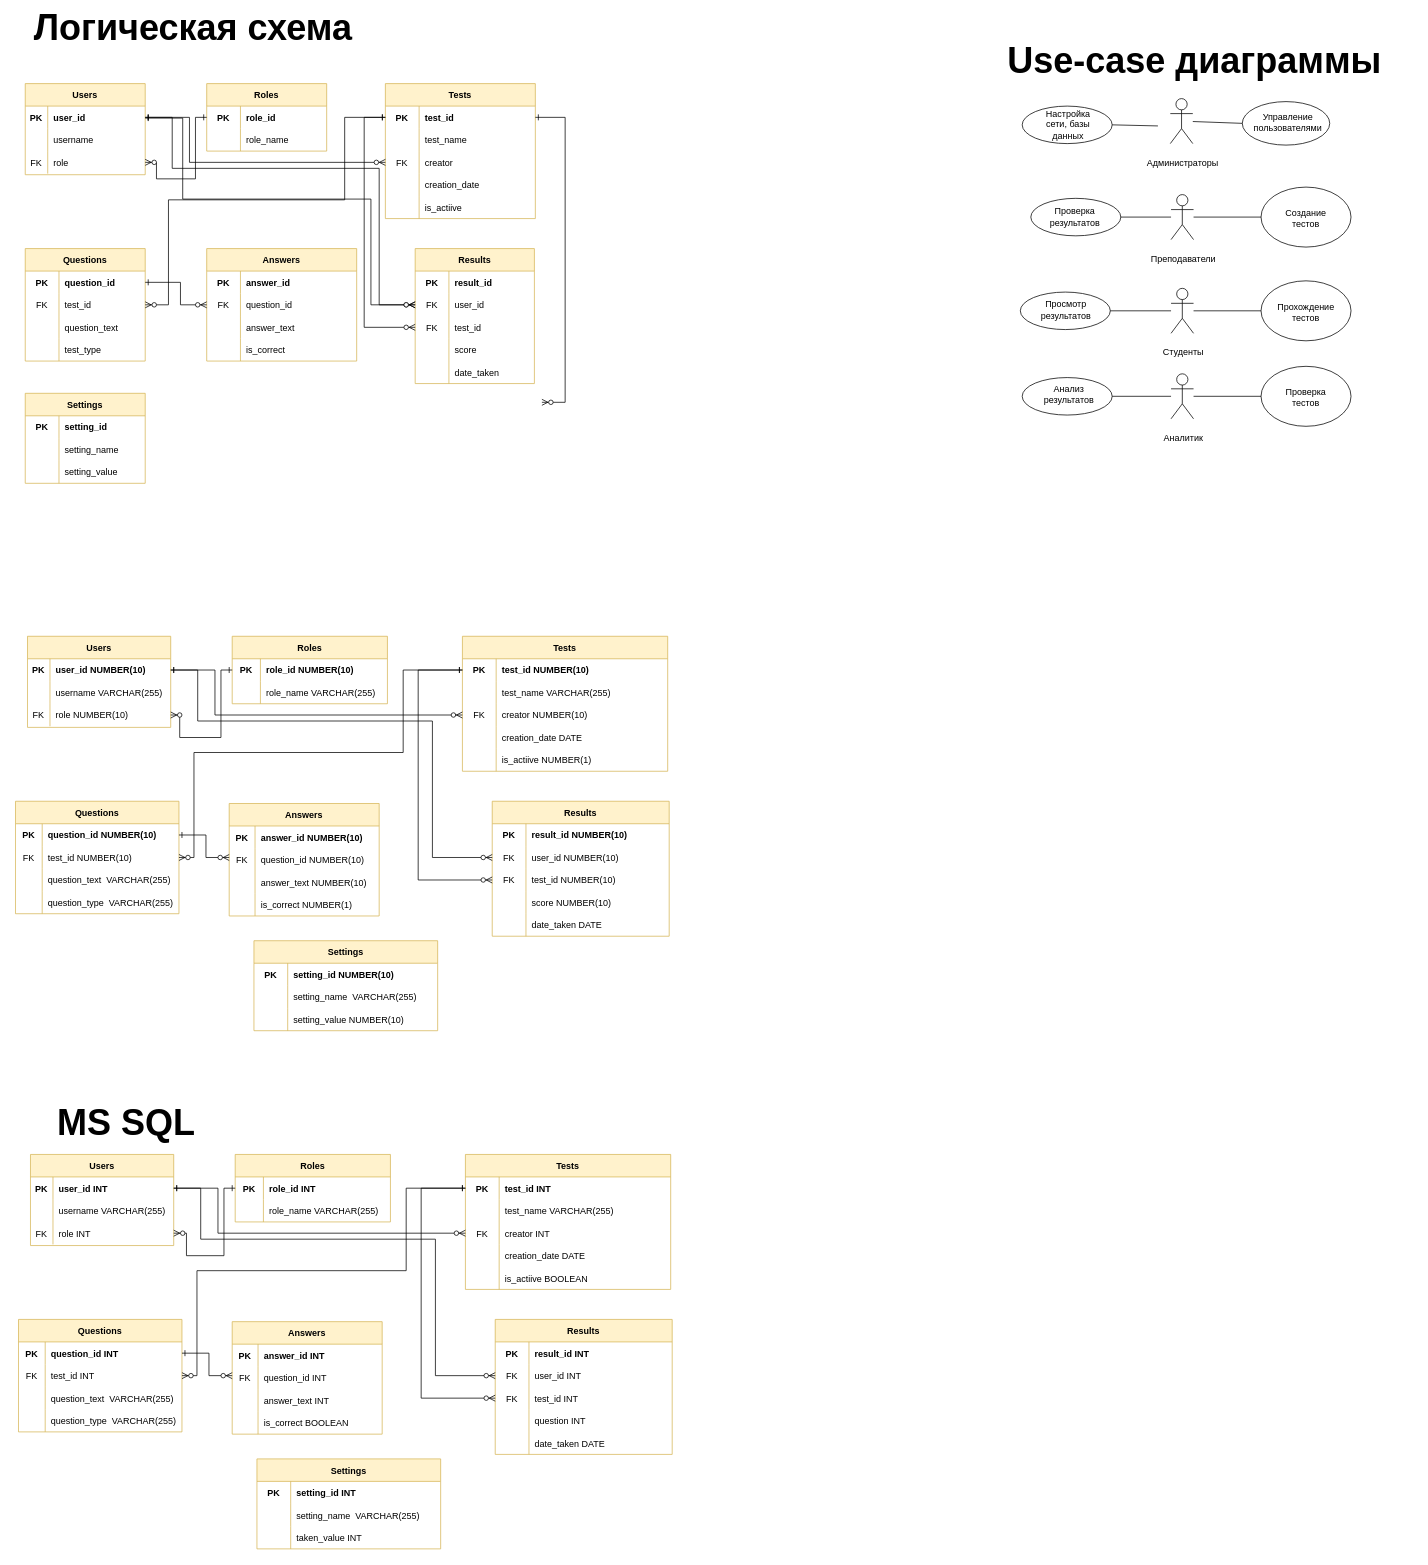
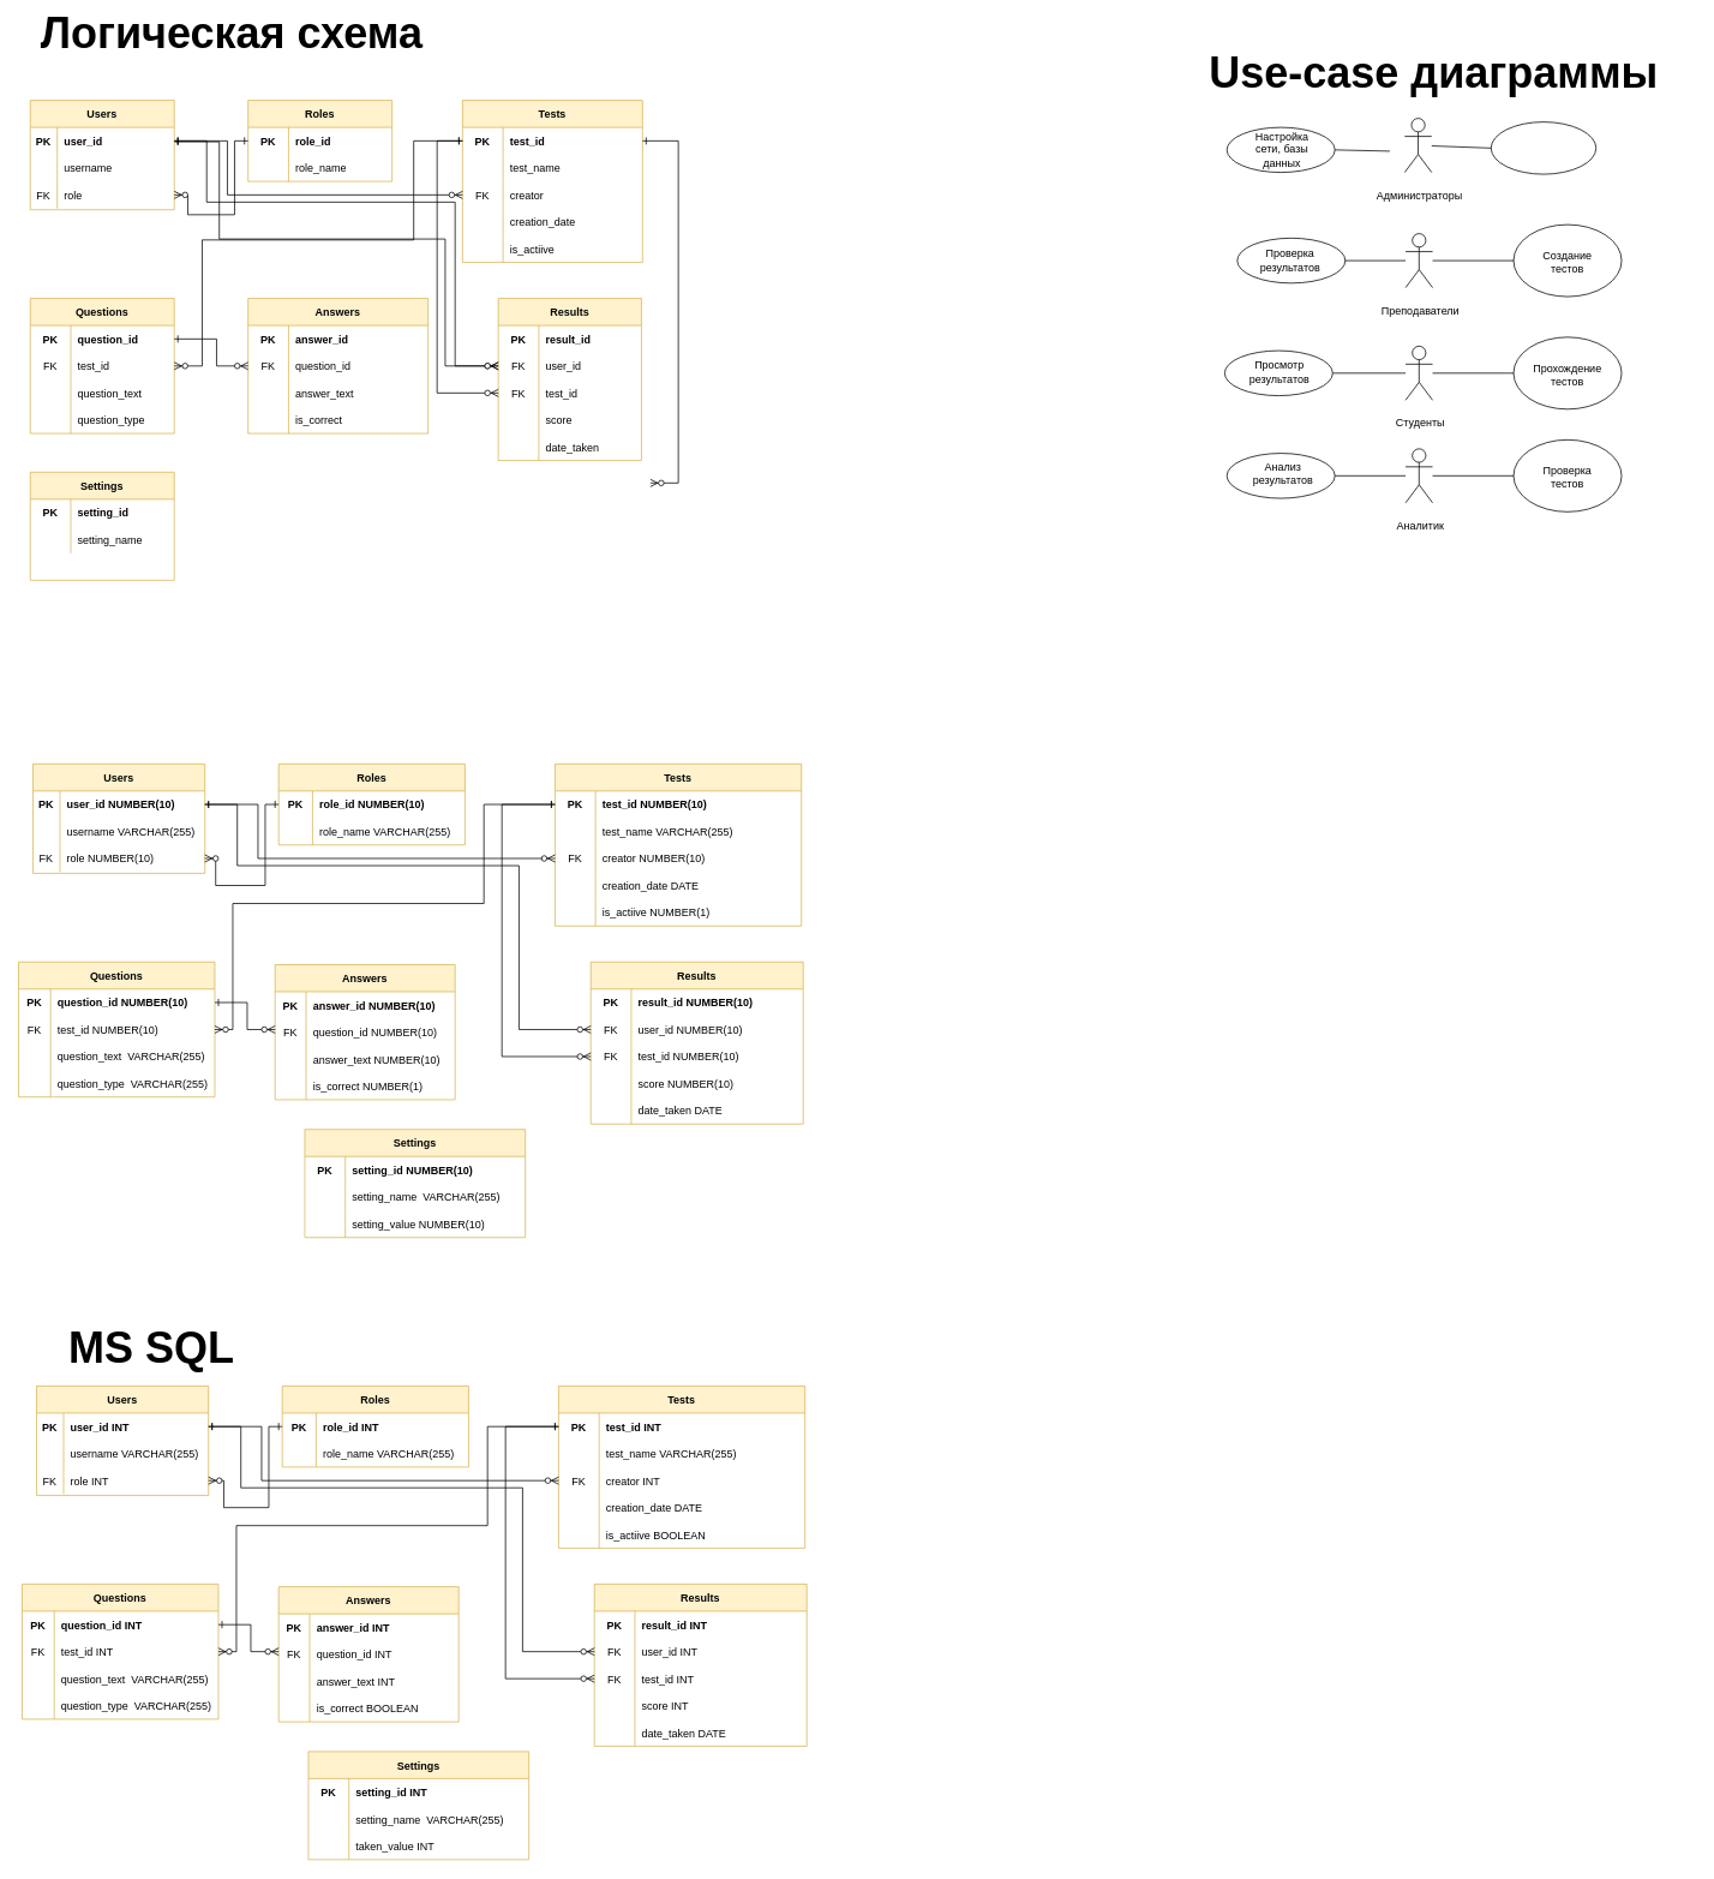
- <mxCell id="127" value="Управление пользователями" style="text;html=1;align=center;verticalAlign=middle;whiteSpace=wrap;rounded=0;" vertex="1" parent="125"><mxGeometry x="7.771" y="10.911" width="105.835" height="33.313" as="geometry" /></mxCell>
- <mxCell id="63" value="test_type" style="shape=partialRectangle;overflow=hidden;connectable=0;fillColor=none;top=0;left=0;bottom=0;right=0;align=left;spacingLeft=6;" vertex="1" parent="61"><mxGeometry x="45" width="115" height="30" as="geometry"><mxRectangle width="115" height="30" as="alternateBounds" /></mxGeometry></mxCell>
+ <mxCell id="63" value="question_type" style="shape=partialRectangle;overflow=hidden;connectable=0;fillColor=none;top=0;left=0;bottom=0;right=0;align=left;spacingLeft=6;" vertex="1" parent="61"><mxGeometry x="45" width="115" height="30" as="geometry"><mxRectangle width="115" height="30" as="alternateBounds" /></mxGeometry></mxCell>
- <mxCell id="21" value="setting_value" style="shape=partialRectangle;overflow=hidden;connectable=0;fillColor=none;top=0;left=0;bottom=0;right=0;align=left;spacingLeft=6;" vertex="1" parent="19"><mxGeometry x="45" width="115" height="30" as="geometry"><mxRectangle width="115" height="30" as="alternateBounds" /></mxGeometry></mxCell>
- <mxCell id="218" value="question INT" style="shape=partialRectangle;overflow=hidden;connectable=0;fillColor=none;top=0;left=0;bottom=0;right=0;align=left;spacingLeft=6;" vertex="1" parent="216"><mxGeometry x="45" width="191" height="30" as="geometry"><mxRectangle width="191" height="30" as="alternateBounds" /></mxGeometry></mxCell>
+ <mxCell id="218" value="score INT" style="shape=partialRectangle;overflow=hidden;connectable=0;fillColor=none;top=0;left=0;bottom=0;right=0;align=left;spacingLeft=6;" vertex="1" parent="216"><mxGeometry x="45" width="191" height="30" as="geometry"><mxRectangle width="191" height="30" as="alternateBounds" /></mxGeometry></mxCell>
